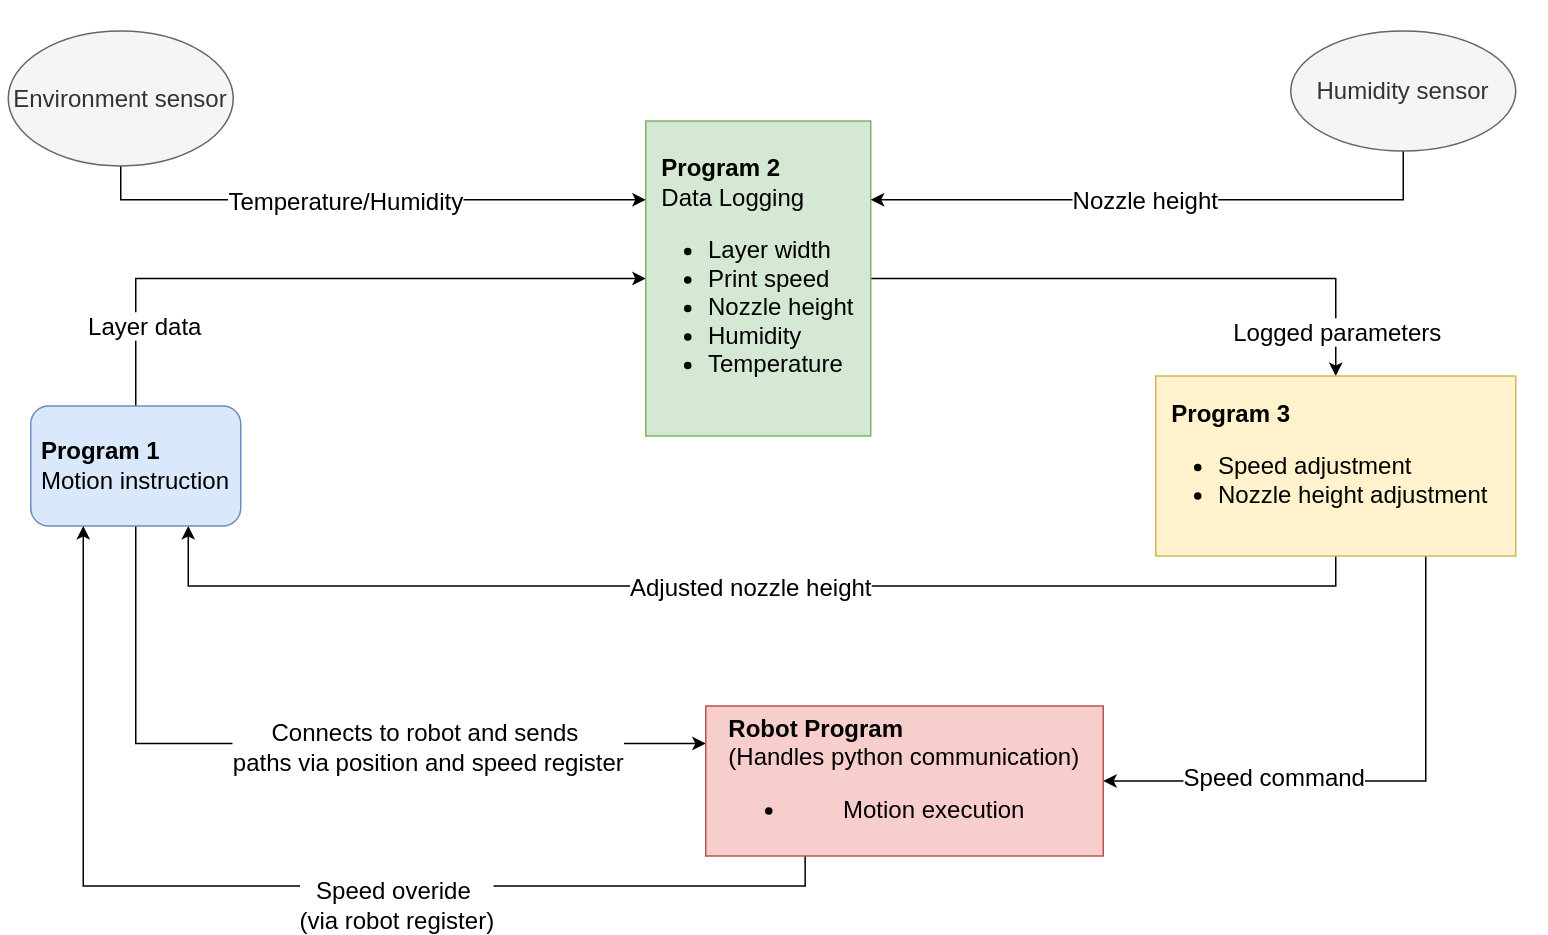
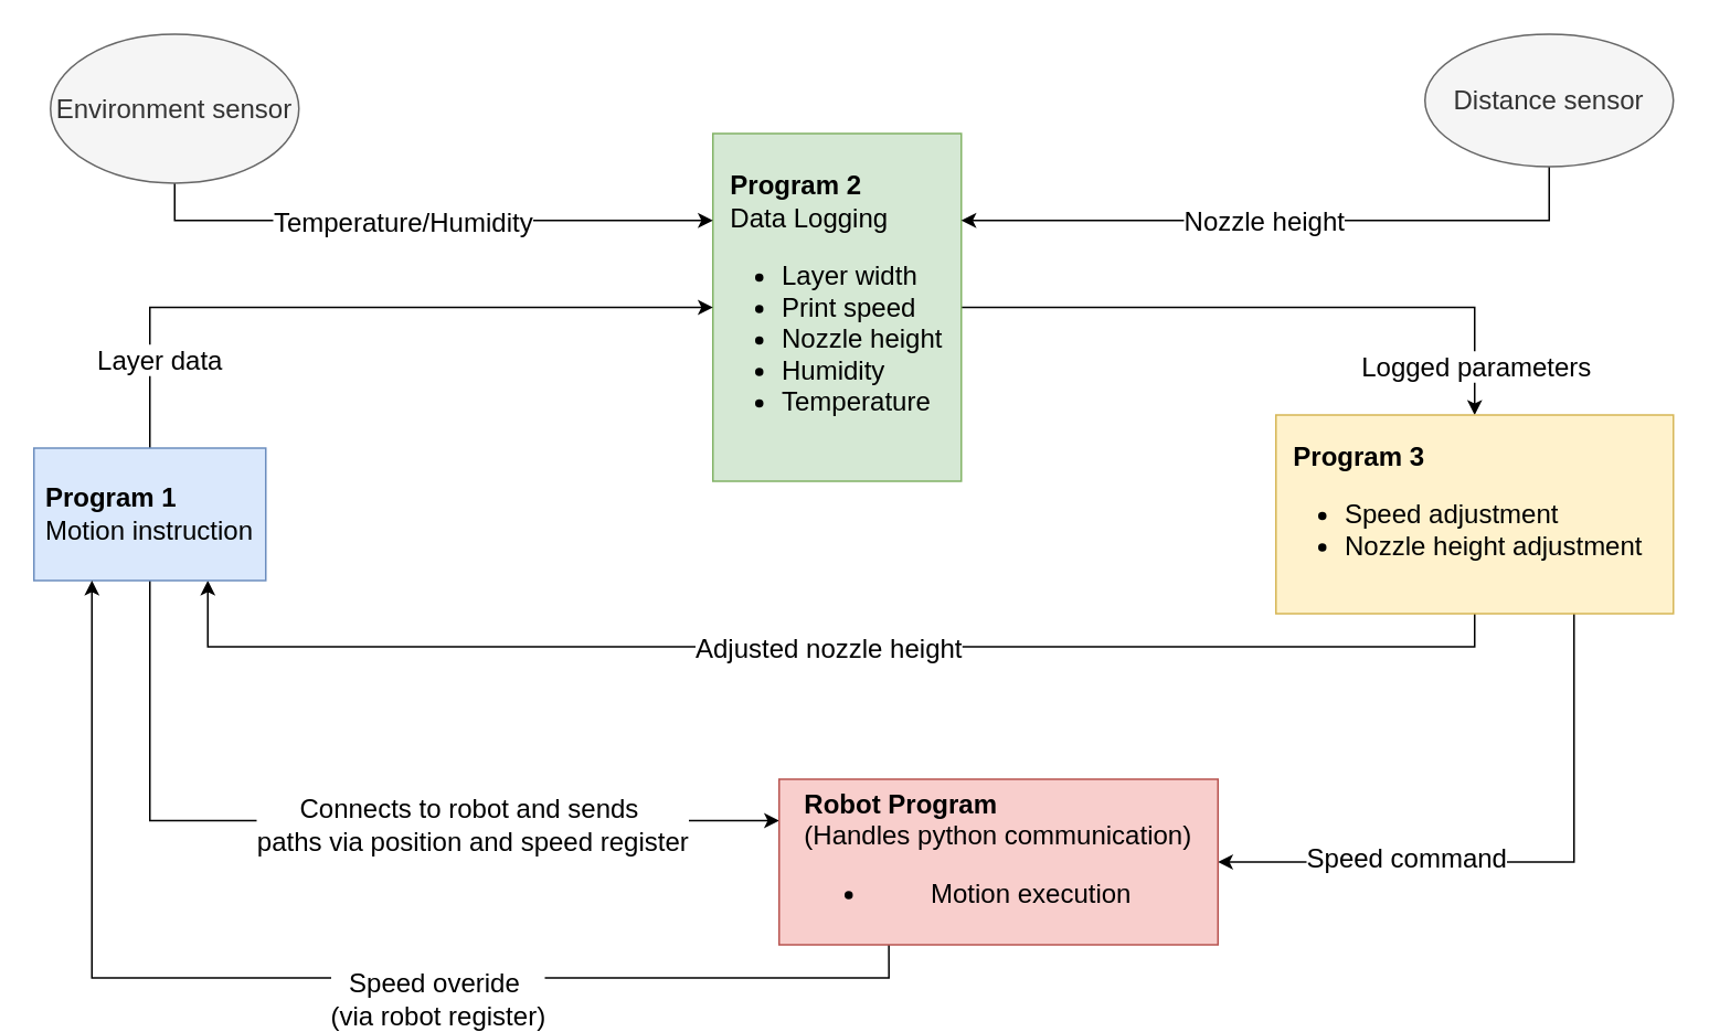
- <mxCell id="17" value="&lt;font&gt;Humidity sensor&lt;/font&gt;" style="ellipse;whiteSpace=wrap;html=1;verticalAlign=middle;fillColor=#f5f5f5;fontColor=#333333;strokeColor=#666666;fontSize=16;" vertex="1" parent="1"><mxGeometry x="860" y="20" width="150" height="80" as="geometry" /></mxCell>
+ <mxCell id="17" value="&lt;font&gt;Distance sensor&lt;/font&gt;" style="ellipse;whiteSpace=wrap;html=1;verticalAlign=middle;fillColor=#f5f5f5;fontColor=#333333;strokeColor=#666666;fontSize=16;" vertex="1" parent="1"><mxGeometry x="860" y="20" width="150" height="80" as="geometry" /></mxCell>
- <mxCell id="20" value="Environment sensor" style="ellipse;whiteSpace=wrap;html=1;verticalAlign=middle;fillColor=#f5f5f5;fontColor=#333333;strokeColor=#666666;fontSize=16;" vertex="1" parent="1"><mxGeometry x="5" y="20" width="150" height="90" as="geometry" /></mxCell>
+ <mxCell id="20" value="Environment sensor" style="ellipse;whiteSpace=wrap;html=1;verticalAlign=middle;fillColor=#f5f5f5;fontColor=#333333;strokeColor=#666666;fontSize=16;" vertex="1" parent="1"><mxGeometry x="30" y="20" width="150" height="90" as="geometry" /></mxCell>
- <mxCell id="14" value="&lt;div style=&quot;text-align: left;&quot;&gt;&lt;span style=&quot;background-color: transparent; color: light-dark(rgb(0, 0, 0), rgb(255, 255, 255));&quot;&gt;&lt;b&gt;Program 1&lt;/b&gt;&lt;/span&gt;&lt;/div&gt;&lt;div&gt;Motion instruction&lt;/div&gt;" style="whiteSpace=wrap;html=1;spacing=2;fontSize=16;fillColor=#dae8fc;strokeColor=#6c8ebf;rounded=1;" vertex="1" parent="1"><mxGeometry x="20" y="270" width="140" height="80" as="geometry" /></mxCell>
+ <mxCell id="14" value="&lt;div style=&quot;text-align: left;&quot;&gt;&lt;span style=&quot;background-color: transparent; color: light-dark(rgb(0, 0, 0), rgb(255, 255, 255));&quot;&gt;&lt;b&gt;Program 1&lt;/b&gt;&lt;/span&gt;&lt;/div&gt;&lt;div&gt;Motion instruction&lt;/div&gt;" style="rounded=0;whiteSpace=wrap;html=1;spacing=2;fontSize=16;fillColor=#dae8fc;strokeColor=#6c8ebf;" vertex="1" parent="1"><mxGeometry x="20" y="270" width="140" height="80" as="geometry" /></mxCell>
